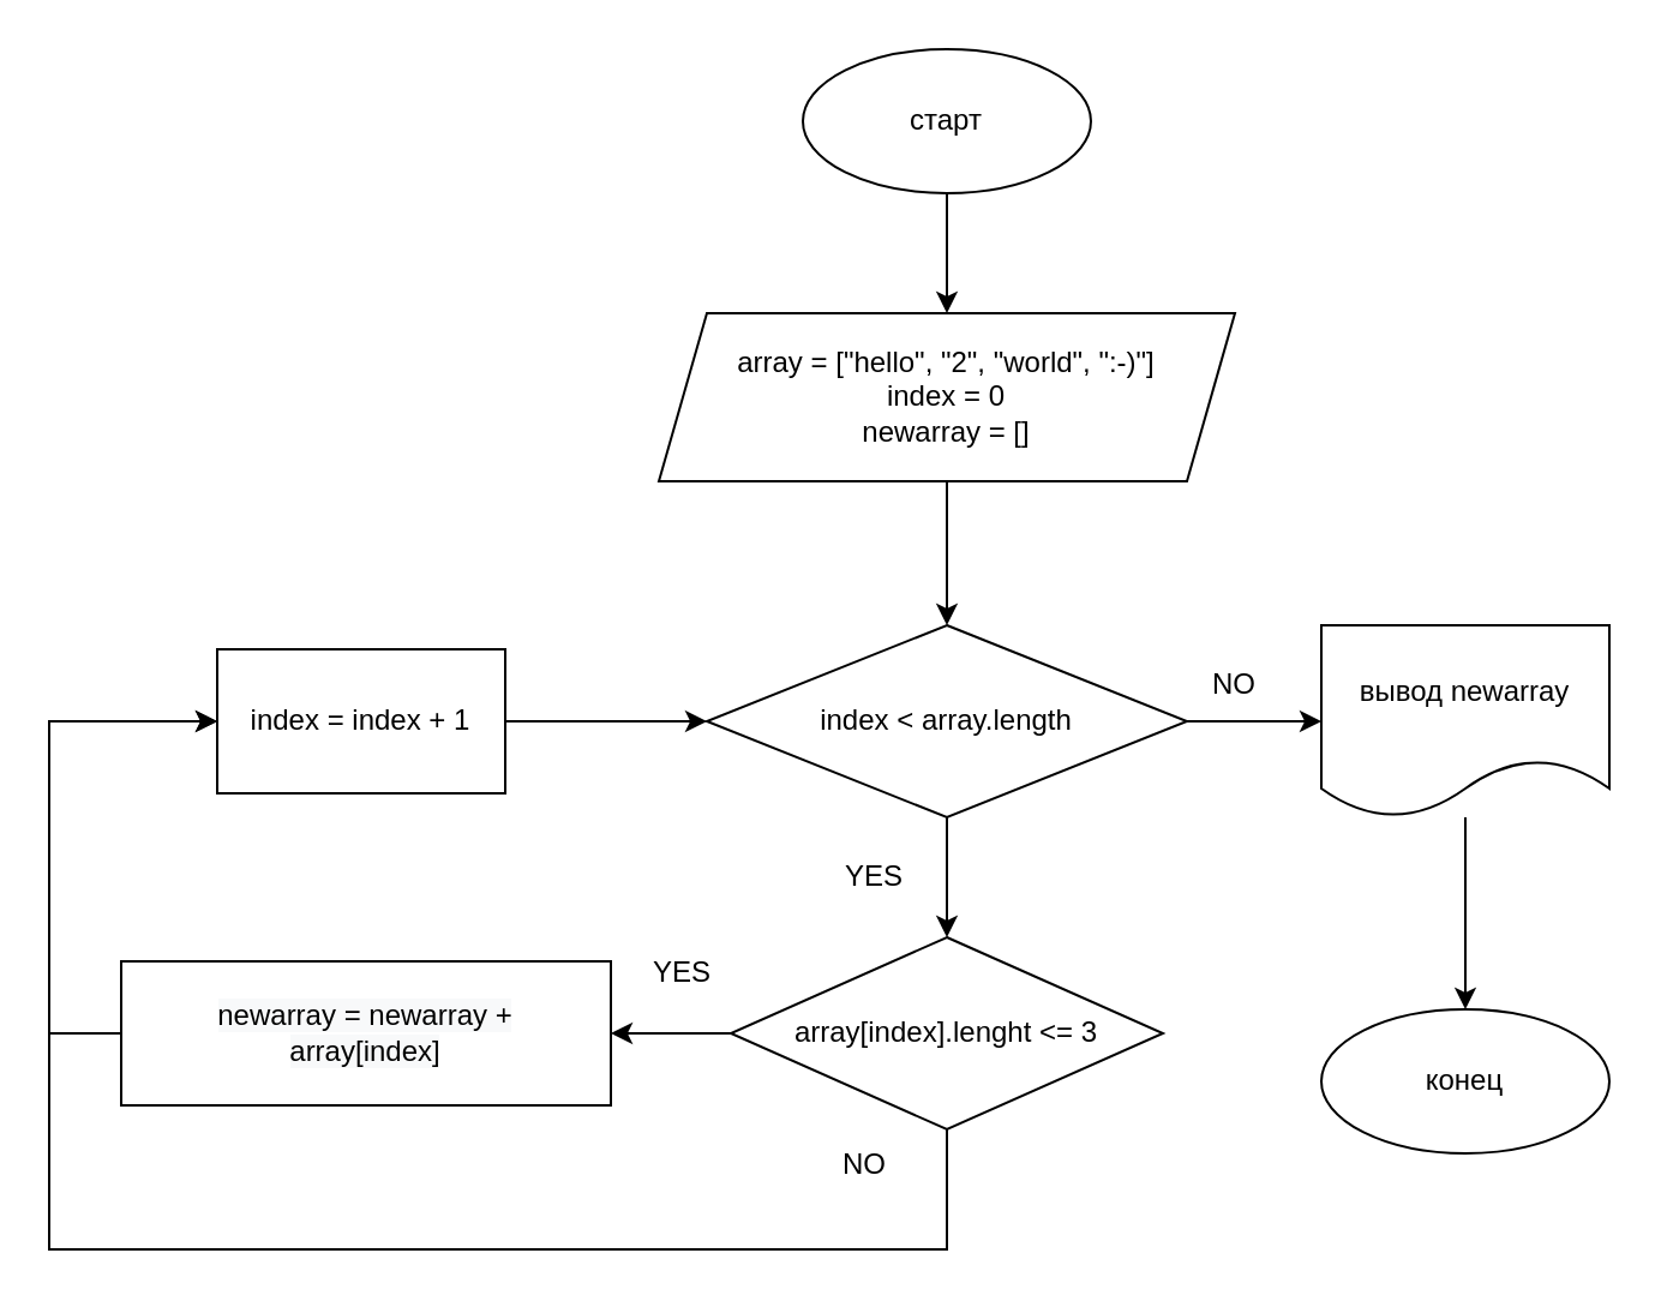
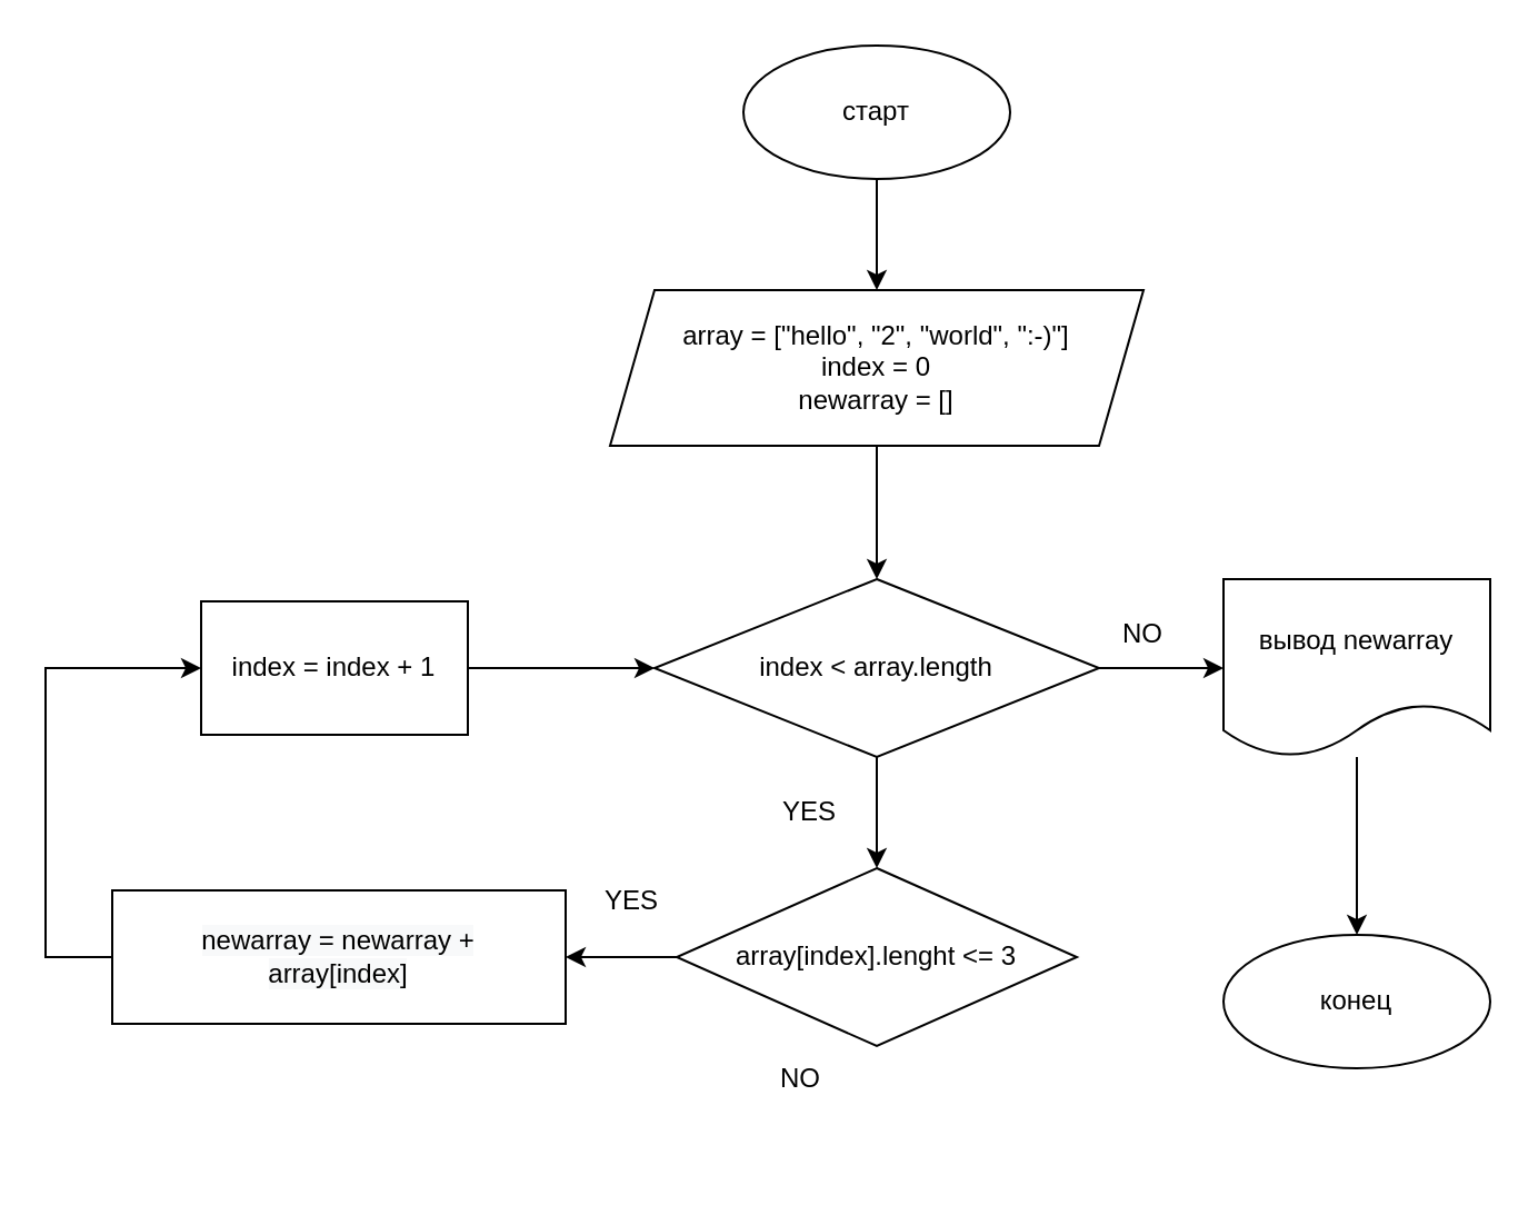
- <mxCell id="15" style="edgeStyle=orthogonalEdgeStyle;rounded=0;orthogonalLoop=1;jettySize=auto;html=1;entryX=0;entryY=0.5;entryDx=0;entryDy=0;exitX=0.5;exitY=1;exitDx=0;exitDy=0;" parent="1" source="13" target="18" edge="1"><mxGeometry relative="1" as="geometry"><Array as="points"><mxPoint x="394" y="520" /><mxPoint x="20" y="520" /><mxPoint x="20" y="300" /></Array><mxPoint x="394" y="594" as="sourcePoint" /></mxGeometry></mxCell>
